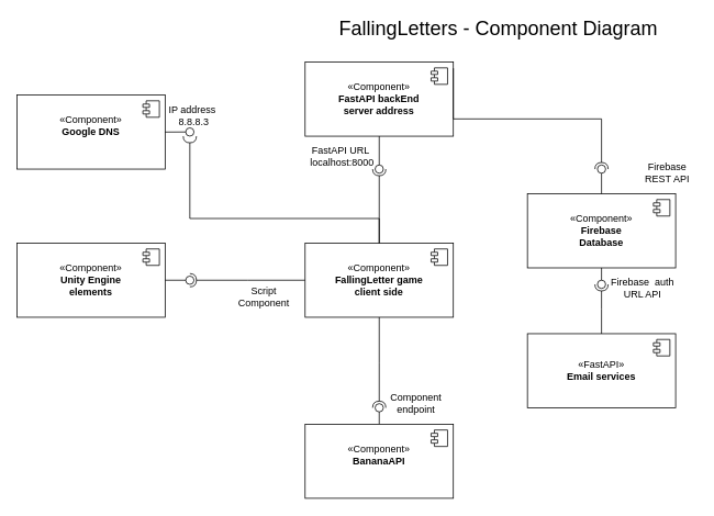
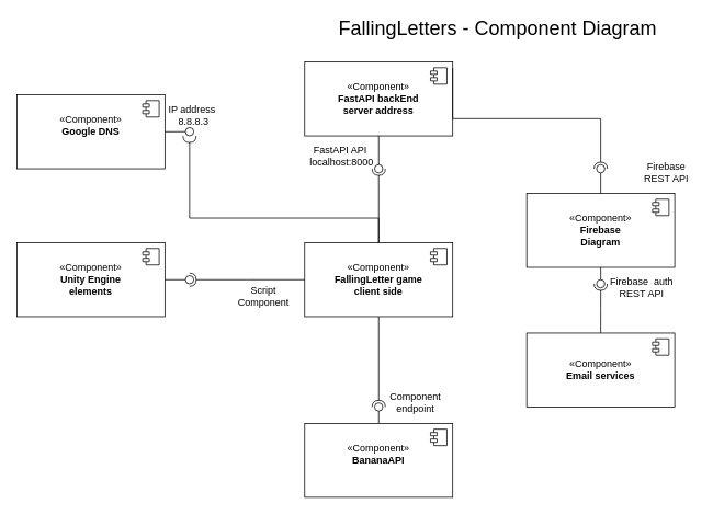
- <mxCell id="21" value="FastAPI URL&amp;nbsp;&lt;div&gt;localhost:8000&lt;/div&gt;" style="text;html=1;align=center;verticalAlign=middle;whiteSpace=wrap;rounded=0;" parent="1" vertex="1"><mxGeometry x="380" y="175" width="70" height="30" as="geometry" /></mxCell>
+ <mxCell id="21" value="FastAPI API&amp;nbsp;&lt;div&gt;localhost:8000&lt;/div&gt;" style="text;html=1;align=center;verticalAlign=middle;whiteSpace=wrap;rounded=0;" parent="1" vertex="1"><mxGeometry x="380" y="175" width="70" height="30" as="geometry" /></mxCell>
- <mxCell id="6" value="«Component»&lt;br&gt;&lt;b&gt;Firebase&lt;/b&gt;&lt;div&gt;&lt;b&gt;Database&lt;/b&gt;&lt;/div&gt;" style="html=1;dropTarget=0;whiteSpace=wrap;" parent="1" vertex="1"><mxGeometry x="640" y="235" width="180" height="90" as="geometry" /></mxCell>
+ <mxCell id="6" value="«Component»&lt;br&gt;&lt;b&gt;Firebase&lt;/b&gt;&lt;div&gt;&lt;b&gt;Diagram&lt;/b&gt;&lt;/div&gt;" style="html=1;dropTarget=0;whiteSpace=wrap;" parent="1" vertex="1"><mxGeometry x="640" y="235" width="180" height="90" as="geometry" /></mxCell>
- <mxCell id="24" value="Firebase&amp;nbsp; auth URL API" style="text;html=1;align=center;verticalAlign=middle;whiteSpace=wrap;rounded=0;" parent="1" vertex="1"><mxGeometry x="740" y="335" width="80" height="30" as="geometry" /></mxCell>
+ <mxCell id="24" value="Firebase&amp;nbsp; auth REST API" style="text;html=1;align=center;verticalAlign=middle;whiteSpace=wrap;rounded=0;" parent="1" vertex="1"><mxGeometry x="740" y="335" width="80" height="30" as="geometry" /></mxCell>
- <mxCell id="8" value="«FastAPI»&lt;br&gt;&lt;b&gt;Email services&lt;/b&gt;" style="html=1;dropTarget=0;whiteSpace=wrap;" parent="1" vertex="1"><mxGeometry x="640" y="405" width="180" height="90" as="geometry" /></mxCell>
+ <mxCell id="8" value="«Component»&lt;br&gt;&lt;b&gt;Email services&lt;/b&gt;" style="html=1;dropTarget=0;whiteSpace=wrap;" parent="1" vertex="1"><mxGeometry x="640" y="405" width="180" height="90" as="geometry" /></mxCell>
